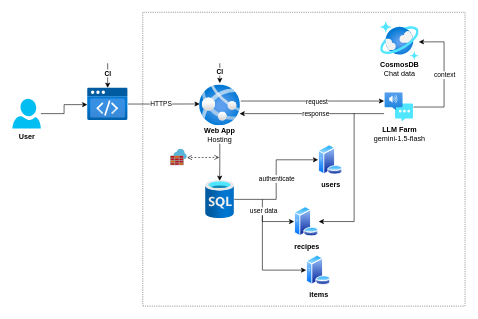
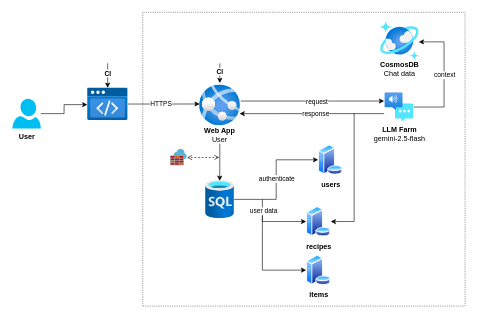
- <mxCell id="5" value="&lt;b&gt;LLM Farm&lt;/b&gt;&lt;div&gt;gemini-1.5-flash&lt;/div&gt;" style="text;html=1;align=center;verticalAlign=middle;whiteSpace=wrap;rounded=0;" parent="3" vertex="1"><mxGeometry x="-17.07" y="49" width="90" height="40" as="geometry" /></mxCell>
+ <mxCell id="5" value="&lt;b&gt;LLM Farm&lt;/b&gt;&lt;div&gt;gemini-2.5-flash&lt;/div&gt;" style="text;html=1;align=center;verticalAlign=middle;whiteSpace=wrap;rounded=0;" parent="3" vertex="1"><mxGeometry x="-17.07" y="49" width="90" height="40" as="geometry" /></mxCell>
- <mxCell id="12" value="&lt;b style=&quot;forced-color-adjust: none; color: rgb(0, 0, 0); font-family: Helvetica; font-size: 12px; font-style: normal; font-variant-ligatures: normal; font-variant-caps: normal; letter-spacing: normal; orphans: 2; text-align: center; text-indent: 0px; text-transform: none; widows: 2; word-spacing: 0px; -webkit-text-stroke-width: 0px; white-space: nowrap; text-decoration-thickness: initial; text-decoration-style: initial; text-decoration-color: initial;&quot;&gt;Web App&lt;/b&gt;&lt;div style=&quot;forced-color-adjust: none; color: rgb(0, 0, 0); font-family: Helvetica; font-size: 12px; font-style: normal; font-variant-ligatures: normal; font-variant-caps: normal; font-weight: 400; letter-spacing: normal; orphans: 2; text-align: center; text-indent: 0px; text-transform: none; widows: 2; word-spacing: 0px; -webkit-text-stroke-width: 0px; white-space: nowrap; text-decoration-thickness: initial; text-decoration-style: initial; text-decoration-color: initial;&quot;&gt;Hosting&lt;/div&gt;" style="text;html=1;align=center;verticalAlign=middle;whiteSpace=wrap;rounded=0;" parent="10" vertex="1"><mxGeometry x="4" y="68" width="60" height="30" as="geometry" /></mxCell>
+ <mxCell id="12" value="&lt;b style=&quot;forced-color-adjust: none; color: rgb(0, 0, 0); font-family: Helvetica; font-size: 12px; font-style: normal; font-variant-ligatures: normal; font-variant-caps: normal; letter-spacing: normal; orphans: 2; text-align: center; text-indent: 0px; text-transform: none; widows: 2; word-spacing: 0px; -webkit-text-stroke-width: 0px; white-space: nowrap; text-decoration-thickness: initial; text-decoration-style: initial; text-decoration-color: initial;&quot;&gt;Web App&lt;/b&gt;&lt;div style=&quot;forced-color-adjust: none; color: rgb(0, 0, 0); font-family: Helvetica; font-size: 12px; font-style: normal; font-variant-ligatures: normal; font-variant-caps: normal; font-weight: 400; letter-spacing: normal; orphans: 2; text-align: center; text-indent: 0px; text-transform: none; widows: 2; word-spacing: 0px; -webkit-text-stroke-width: 0px; white-space: nowrap; text-decoration-thickness: initial; text-decoration-style: initial; text-decoration-color: initial;&quot;&gt;User&lt;/div&gt;" style="text;html=1;align=center;verticalAlign=middle;whiteSpace=wrap;rounded=0;" parent="10" vertex="1"><mxGeometry x="4" y="68" width="60" height="30" as="geometry" /></mxCell>
- <mxCell id="20" value="&lt;b&gt;recipes&lt;/b&gt;" style="image;aspect=fixed;perimeter=ellipsePerimeter;html=1;align=center;shadow=0;dashed=0;spacingTop=3;image=img/lib/active_directory/database_server.svg;" parent="1" vertex="1"><mxGeometry x="490" y="344" width="41" height="50" as="geometry" /></mxCell>
+ <mxCell id="20" value="&lt;b&gt;recipes&lt;/b&gt;" style="image;aspect=fixed;perimeter=ellipsePerimeter;html=1;align=center;shadow=0;dashed=0;spacingTop=3;image=img/lib/active_directory/database_server.svg;" parent="1" vertex="1"><mxGeometry x="510" y="344" width="41" height="50" as="geometry" /></mxCell>
